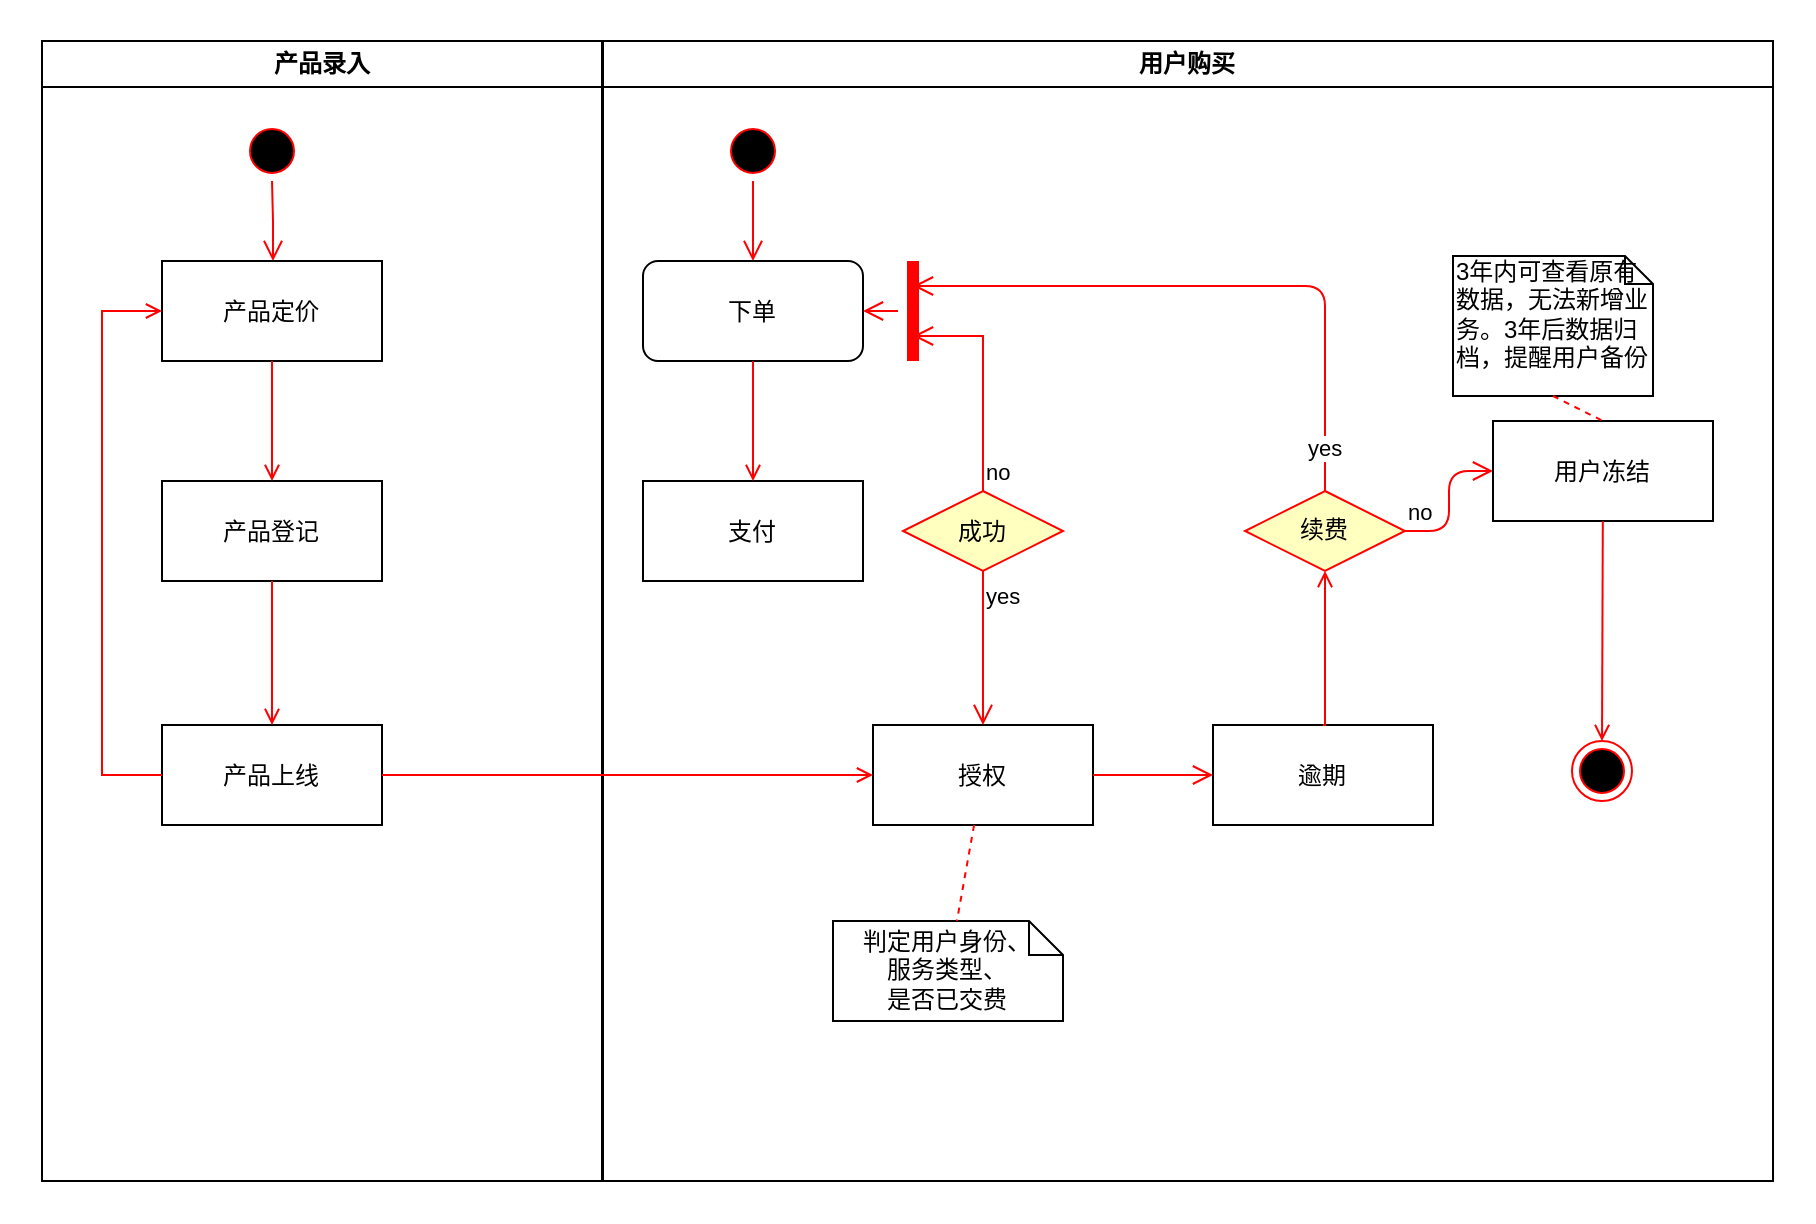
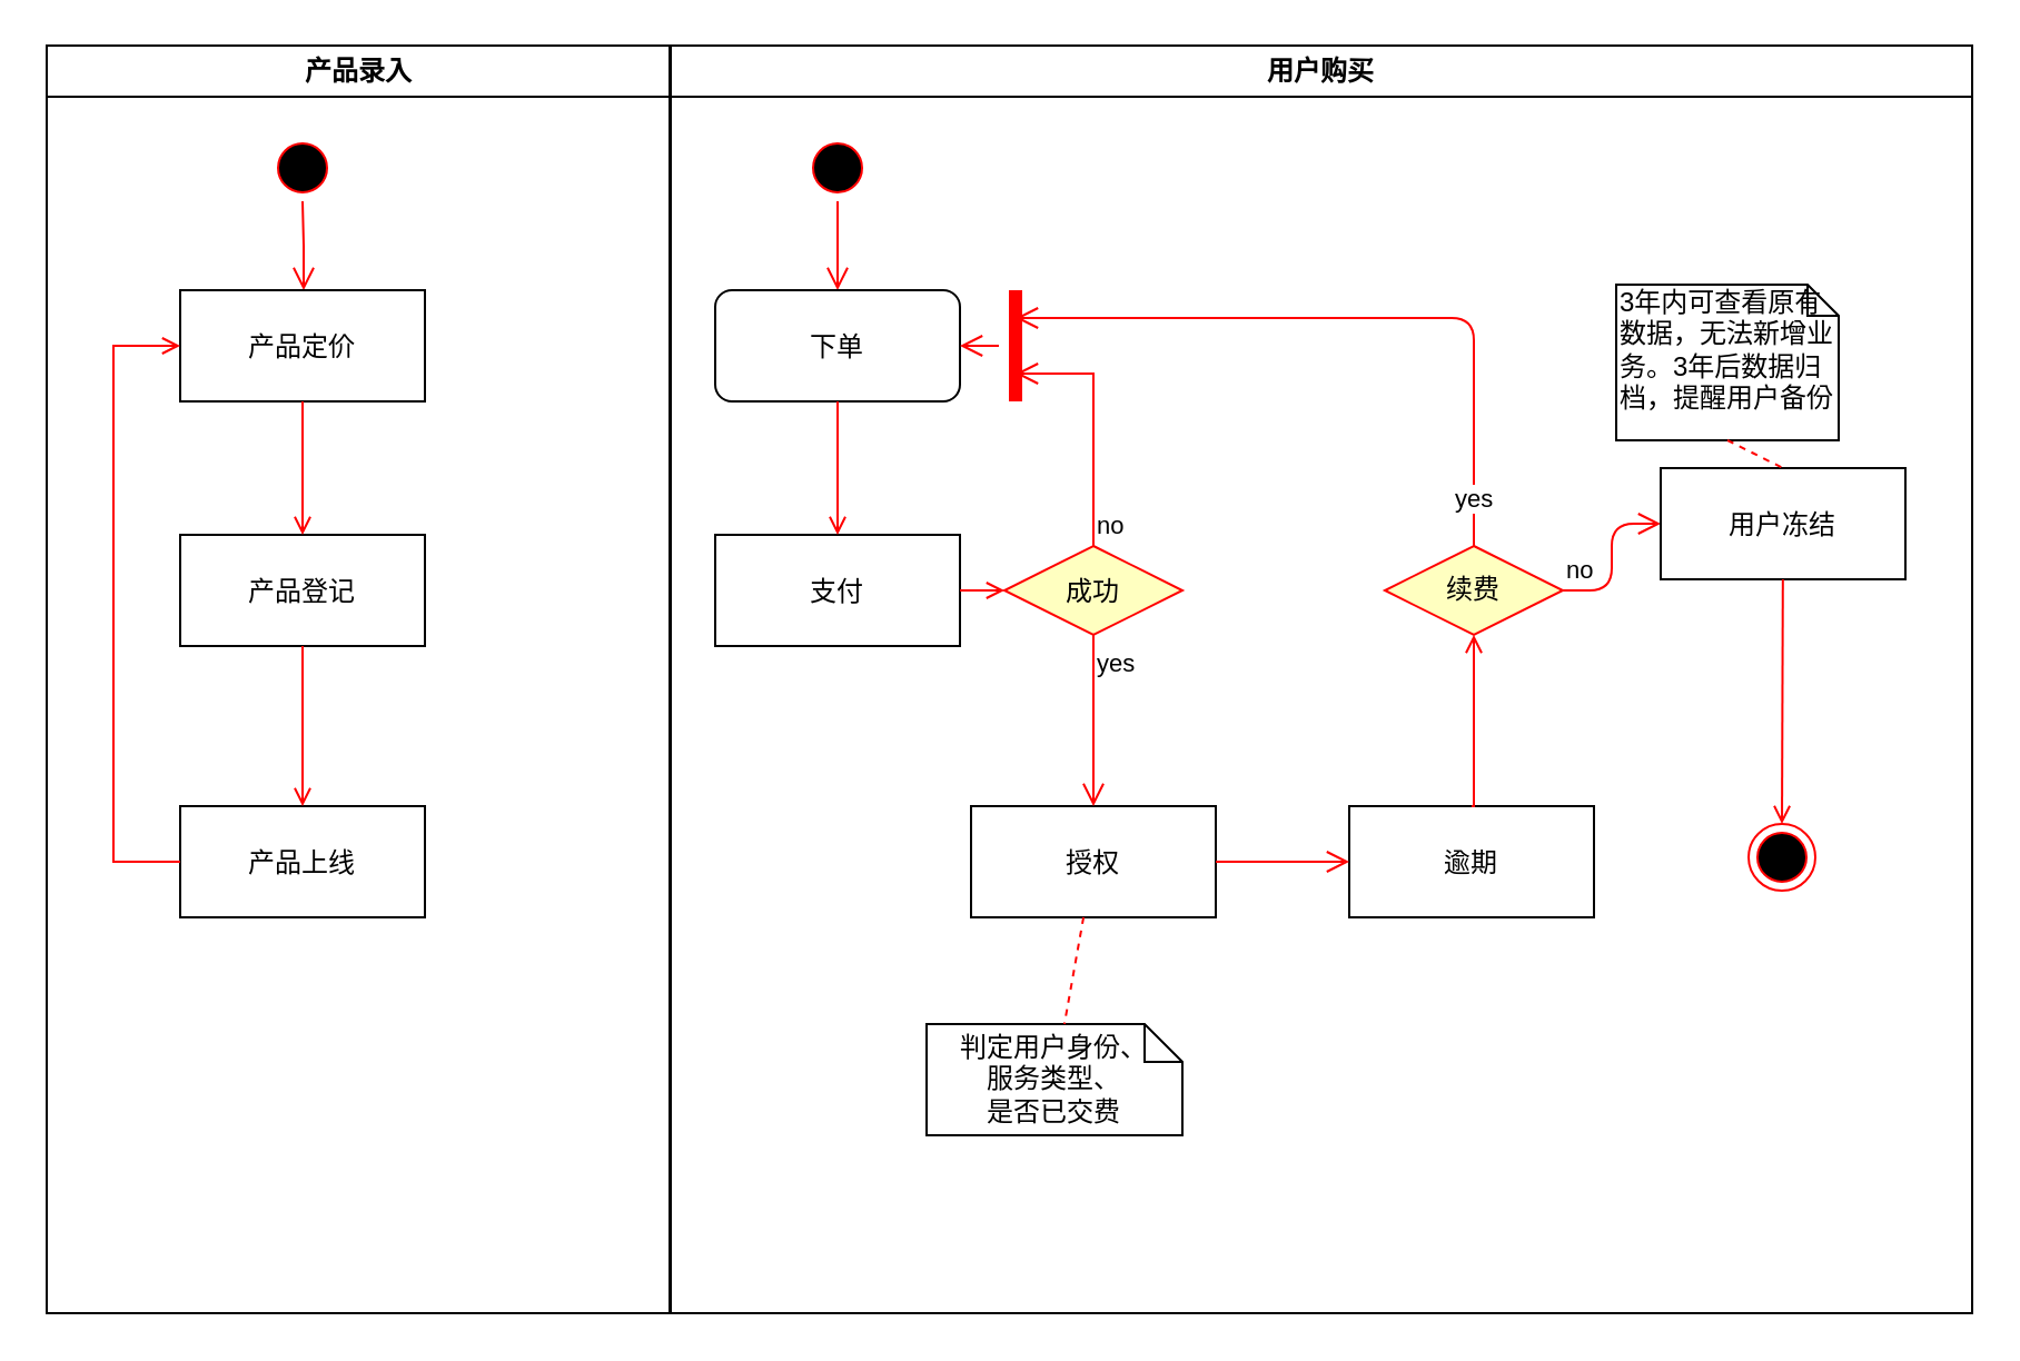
+ <mxCell id="21" value="" style="endArrow=open;strokeColor=#FF0000;endFill=1;rounded=0" parent="11" source="15" target="18" edge="1"><mxGeometry relative="1" as="geometry" /></mxCell>
- <mxCell id="37" value="" style="endArrow=open;strokeColor=#FF0000;endFill=1;rounded=0" parent="1" source="8" target="17" edge="1"><mxGeometry relative="1" as="geometry" /></mxCell>
